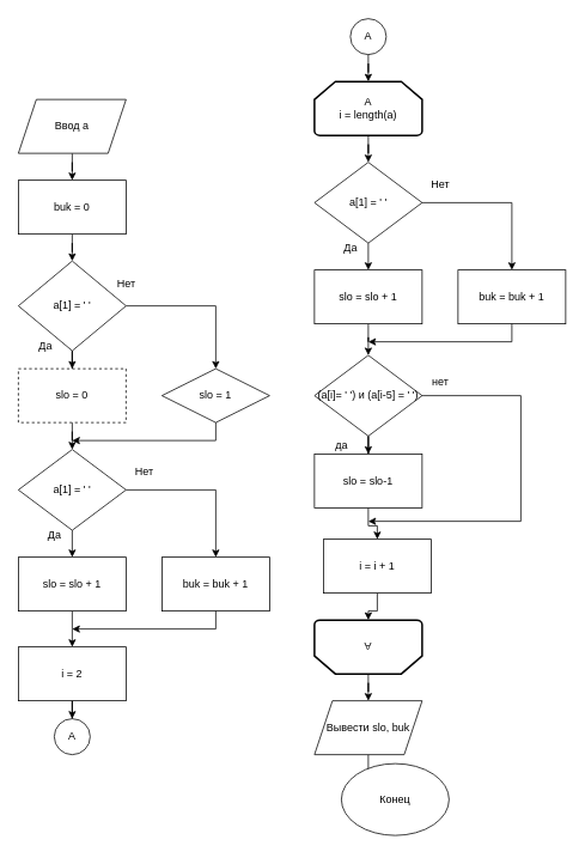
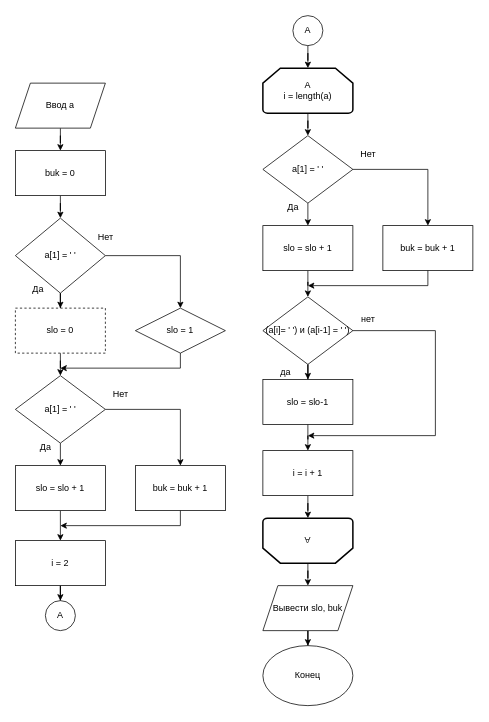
- <mxCell id="40" value="(a[i]= ' ') и (a[i-5] = ' ')" style="rhombus;whiteSpace=wrap;html=1;" vertex="1" parent="1"><mxGeometry x="350" y="395" width="120" height="90" as="geometry" /></mxCell>
+ <mxCell id="40" value="(a[i]= ' ') и (a[i-1] = ' ')" style="rhombus;whiteSpace=wrap;html=1;" vertex="1" parent="1"><mxGeometry x="350" y="395" width="120" height="90" as="geometry" /></mxCell>
- <mxCell id="48" value="i = i + 1" style="rounded=0;whiteSpace=wrap;html=1;" vertex="1" parent="1"><mxGeometry x="360" y="600" width="120" height="60" as="geometry" /></mxCell>
+ <mxCell id="48" value="i = i + 1" style="rounded=0;whiteSpace=wrap;html=1;" vertex="1" parent="1"><mxGeometry x="350" y="600" width="120" height="60" as="geometry" /></mxCell>
- <mxCell id="53" value="Конец" style="ellipse;whiteSpace=wrap;html=1;" vertex="1" parent="1"><mxGeometry x="380" y="850" width="120" height="80" as="geometry" /></mxCell>
+ <mxCell id="53" value="Конец" style="ellipse;whiteSpace=wrap;html=1;" vertex="1" parent="1"><mxGeometry x="350" y="860" width="120" height="80" as="geometry" /></mxCell>
